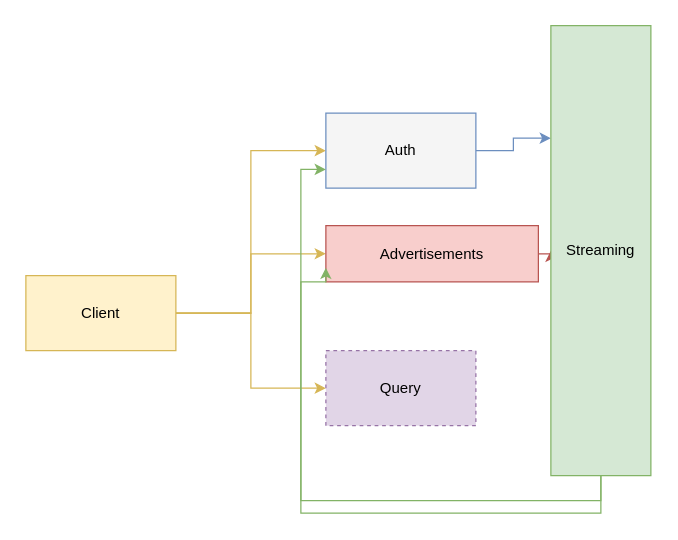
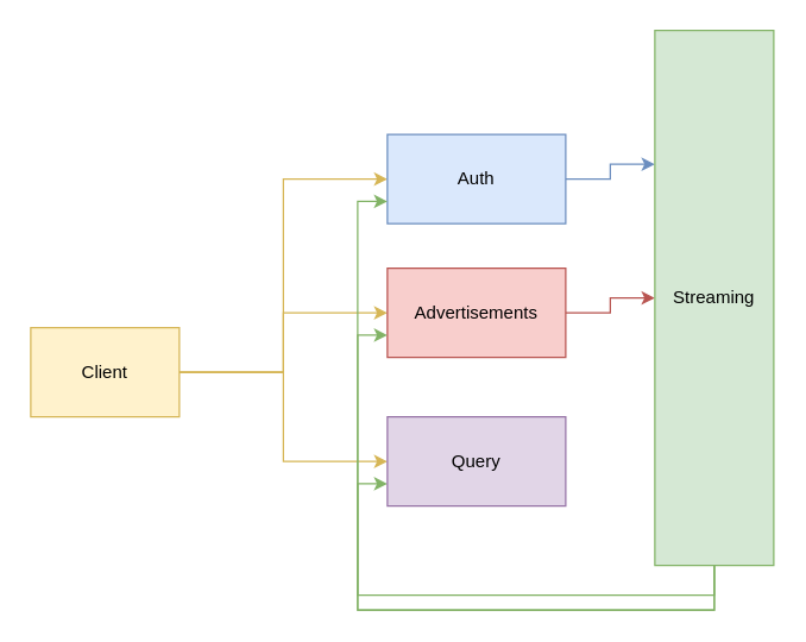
- <mxCell id="7" value="Auth" style="rounded=0;whiteSpace=wrap;html=1;fillColor=#f5f5f5;strokeColor=#6c8ebf;" vertex="1" parent="1"><mxGeometry x="260" y="90" width="120" height="60" as="geometry" /></mxCell>
+ <mxCell id="7" value="Auth" style="rounded=0;whiteSpace=wrap;html=1;fillColor=#dae8fc;strokeColor=#6c8ebf;" vertex="1" parent="1"><mxGeometry x="260" y="90" width="120" height="60" as="geometry" /></mxCell>
- <mxCell id="9" value="Advertisements" style="rounded=0;whiteSpace=wrap;html=1;fillColor=#f8cecc;strokeColor=#b85450;" vertex="1" parent="1"><mxGeometry x="260" y="180" width="170" height="45" as="geometry" /></mxCell>
+ <mxCell id="9" value="Advertisements" style="rounded=0;whiteSpace=wrap;html=1;fillColor=#f8cecc;strokeColor=#b85450;" vertex="1" parent="1"><mxGeometry x="260" y="180" width="120" height="60" as="geometry" /></mxCell>
- <mxCell id="5" value="Client" style="rounded=0;whiteSpace=wrap;html=1;fillColor=#fff2cc;strokeColor=#d6b656;" vertex="1" parent="1"><mxGeometry x="20" y="220" width="120" height="60" as="geometry" /></mxCell>
+ <mxCell id="5" value="Client" style="rounded=0;whiteSpace=wrap;html=1;fillColor=#fff2cc;strokeColor=#d6b656;" vertex="1" parent="1"><mxGeometry x="20" y="220" width="100" height="60" as="geometry" /></mxCell>
- <mxCell id="14" value="Query" style="rounded=0;whiteSpace=wrap;html=1;fillColor=#e1d5e7;strokeColor=#9673a6;dashed=1;" vertex="1" parent="1"><mxGeometry x="260" y="280" width="120" height="60" as="geometry" /></mxCell>
+ <mxCell id="14" value="Query" style="rounded=0;whiteSpace=wrap;html=1;fillColor=#e1d5e7;strokeColor=#9673a6;" vertex="1" parent="1"><mxGeometry x="260" y="280" width="120" height="60" as="geometry" /></mxCell>
+ <mxCell id="12" style="edgeStyle=orthogonalEdgeStyle;rounded=0;orthogonalLoop=1;jettySize=auto;html=1;exitX=0.5;exitY=1;exitDx=0;exitDy=0;entryX=0;entryY=0.75;entryDx=0;entryDy=0;fillColor=#d5e8d4;strokeColor=#82b366;" edge="1" parent="1" source="13" target="14"><mxGeometry relative="1" as="geometry"><Array as="points"><mxPoint x="480" y="410" /><mxPoint x="240" y="410" /><mxPoint x="240" y="325" /></Array></mxGeometry></mxCell>
